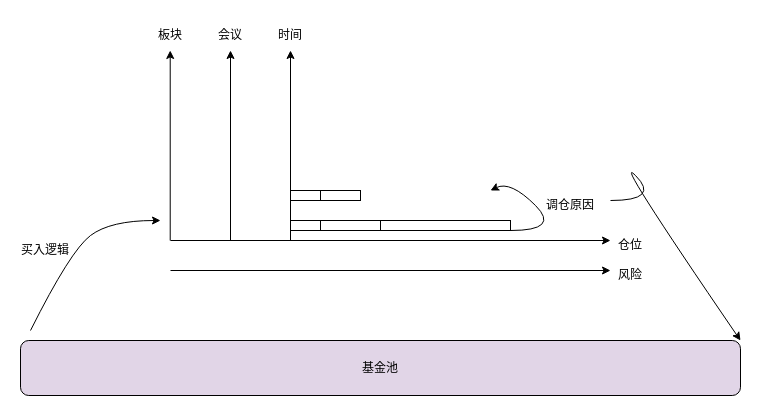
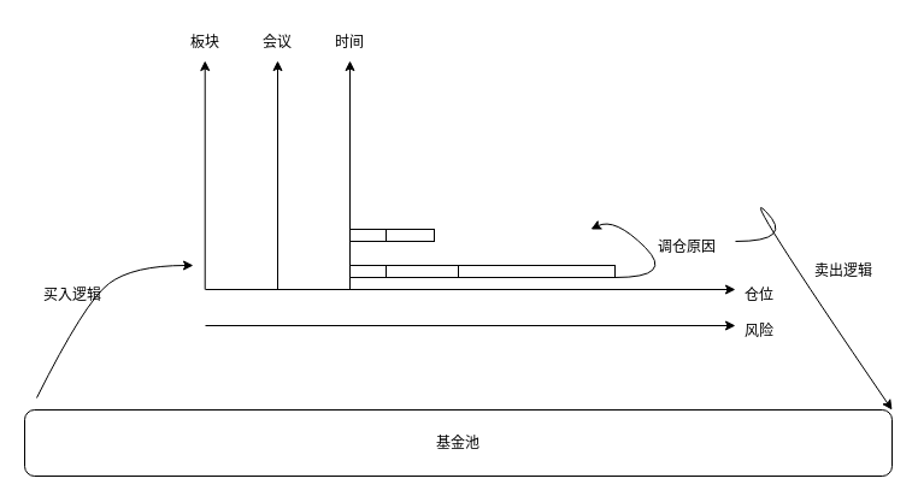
+ <mxCell id="21" value="卖出逻辑" style="text;html=1;strokeColor=none;fillColor=none;align=center;verticalAlign=middle;whiteSpace=wrap;rounded=0;" vertex="1" parent="1"><mxGeometry x="670" y="210" width="60" height="30" as="geometry" /></mxCell>
- <mxCell id="19" value="买入逻辑" style="text;html=1;strokeColor=none;fillColor=none;align=center;verticalAlign=middle;whiteSpace=wrap;rounded=0;" vertex="1" parent="1"><mxGeometry x="15" y="235" width="60" height="30" as="geometry" /></mxCell>
+ <mxCell id="19" value="买入逻辑" style="text;html=1;strokeColor=none;fillColor=none;align=center;verticalAlign=middle;whiteSpace=wrap;rounded=0;" vertex="1" parent="1"><mxGeometry y="230" width="60" height="30" as="geometry" x="30" /></mxCell>
- <mxCell id="22" value="基金池" style="rounded=1;whiteSpace=wrap;html=1;fillColor=#e1d5e7;" vertex="1" parent="1"><mxGeometry x="20" y="340" width="720" height="55" as="geometry" /></mxCell>
+ <mxCell id="22" value="基金池" style="rounded=1;whiteSpace=wrap;html=1;" vertex="1" parent="1"><mxGeometry x="20" y="340" width="720" height="55" as="geometry" /></mxCell>
